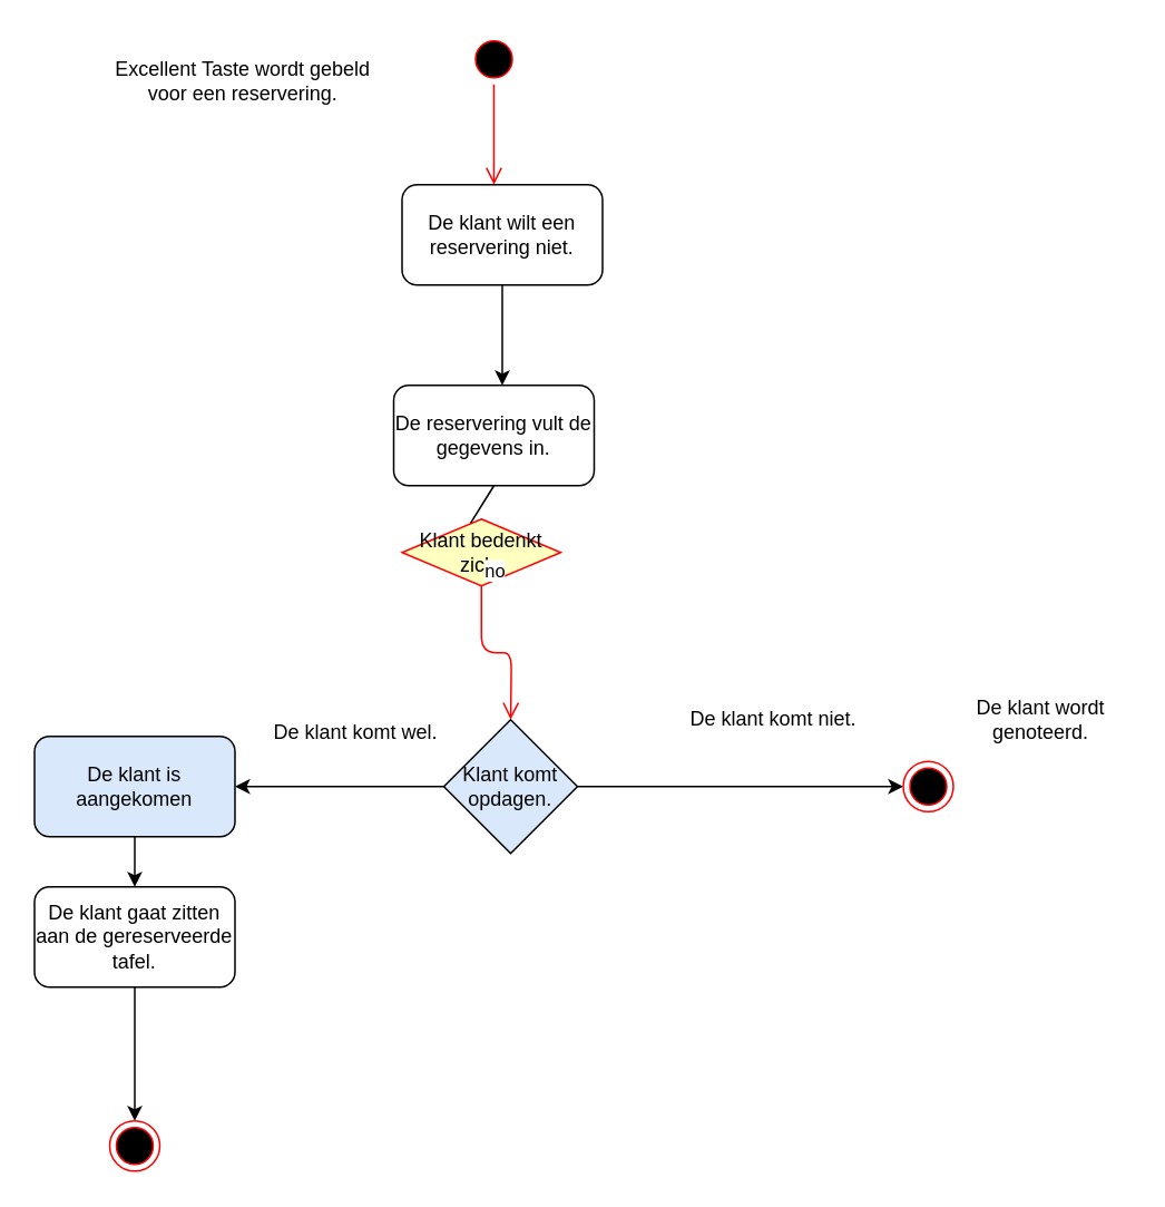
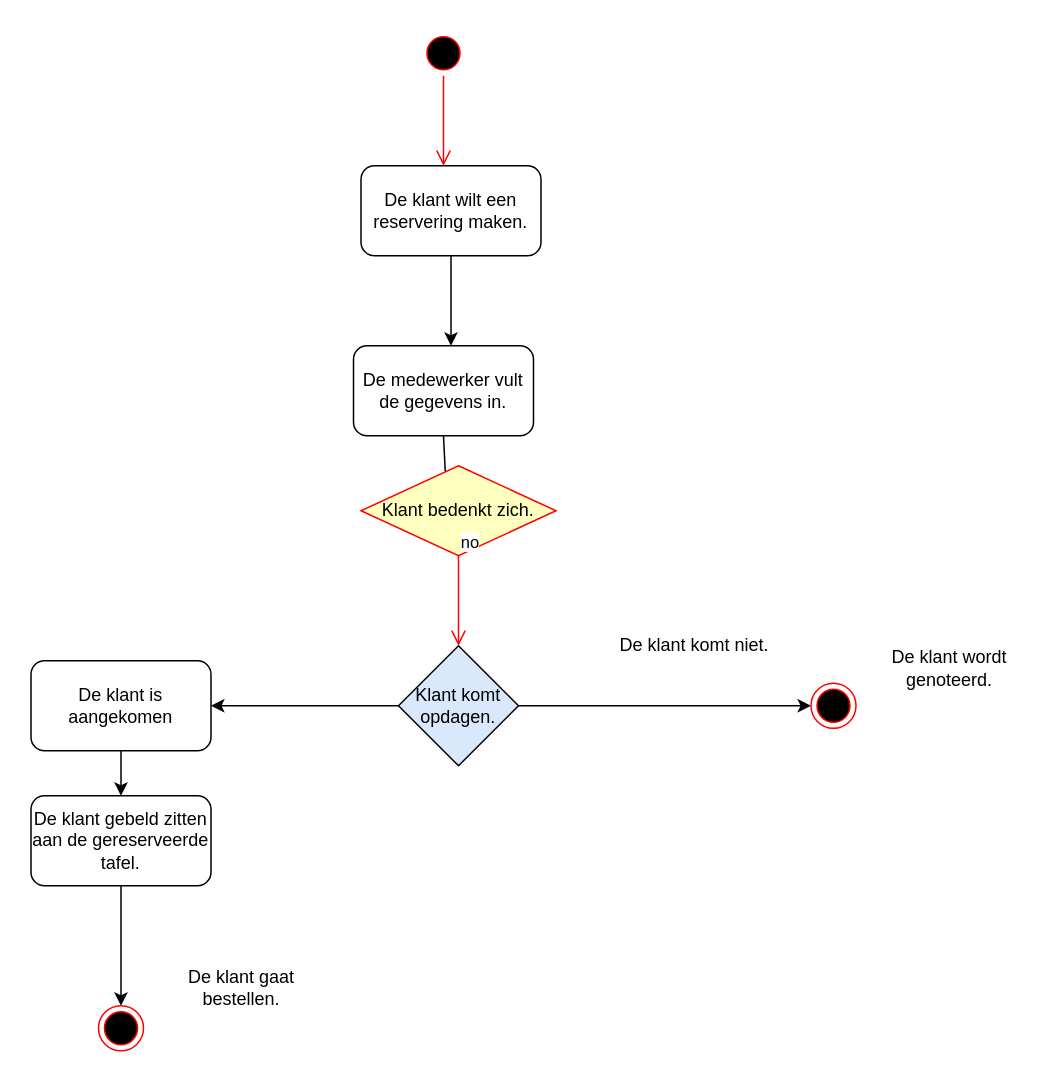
- <mxCell id="4" value="Excellent Taste wordt gebeld voor een reservering." style="text;html=1;strokeColor=none;fillColor=none;align=center;verticalAlign=middle;whiteSpace=wrap;rounded=0;" parent="1" vertex="1"><mxGeometry x="60" y="25" width="170" height="45" as="geometry" /></mxCell>
- <mxCell id="5" value="De klant wilt een reservering niet." style="rounded=1;whiteSpace=wrap;html=1;" parent="1" vertex="1"><mxGeometry x="240" y="110" width="120" height="60" as="geometry" /></mxCell>
+ <mxCell id="5" value="De klant wilt een reservering maken." style="rounded=1;whiteSpace=wrap;html=1;" parent="1" vertex="1"><mxGeometry x="240" y="110" width="120" height="60" as="geometry" /></mxCell>
- <mxCell id="7" value="De reservering vult de gegevens in." style="rounded=1;whiteSpace=wrap;html=1;" parent="1" vertex="1"><mxGeometry x="235" y="230" width="120" height="60" as="geometry" /></mxCell>
+ <mxCell id="7" value="De medewerker vult de gegevens in." style="rounded=1;whiteSpace=wrap;html=1;" parent="1" vertex="1"><mxGeometry x="235" y="230" width="120" height="60" as="geometry" /></mxCell>
- <mxCell id="8" value="Klant bedenkt zich." style="rhombus;whiteSpace=wrap;html=1;fillColor=#ffffc0;strokeColor=#ff0000;" parent="1" vertex="1"><mxGeometry x="240" y="310" width="95" height="40" as="geometry" /></mxCell>
+ <mxCell id="8" value="Klant bedenkt zich." style="rhombus;whiteSpace=wrap;html=1;fillColor=#ffffc0;strokeColor=#ff0000;" parent="1" vertex="1"><mxGeometry x="240" y="310" width="130" height="60" as="geometry" /></mxCell>
- <mxCell id="21" value="De klant wordt genoteerd." style="text;html=1;strokeColor=none;fillColor=none;align=center;verticalAlign=middle;whiteSpace=wrap;rounded=0;" parent="1" vertex="1"><mxGeometry x="570" y="402.5" width="105" height="55" as="geometry" /></mxCell>
+ <mxCell id="21" value="De klant wordt genoteerd." style="text;html=1;strokeColor=none;fillColor=none;align=center;verticalAlign=middle;whiteSpace=wrap;rounded=0;" parent="1" vertex="1"><mxGeometry x="580" y="417.5" width="105" height="55" as="geometry" /></mxCell>
- <mxCell id="22" value="De klant komt wel." style="text;html=1;strokeColor=none;fillColor=none;align=center;verticalAlign=middle;whiteSpace=wrap;rounded=0;" parent="1" vertex="1"><mxGeometry x="160" y="410" width="105" height="55" as="geometry" /></mxCell>
- <mxCell id="13" value="De klant is aangekomen" style="rounded=1;whiteSpace=wrap;html=1;fillColor=#dae8fc;" parent="1" vertex="1"><mxGeometry x="20" y="440" width="120" height="60" as="geometry" /></mxCell>
+ <mxCell id="13" value="De klant is aangekomen" style="rounded=1;whiteSpace=wrap;html=1;" parent="1" vertex="1"><mxGeometry x="20" y="440" width="120" height="60" as="geometry" /></mxCell>
- <mxCell id="15" value="De klant gaat zitten aan de gereserveerde tafel." style="rounded=1;whiteSpace=wrap;html=1;" parent="1" vertex="1"><mxGeometry x="20" y="530" width="120" height="60" as="geometry" /></mxCell>
+ <mxCell id="15" value="De klant gebeld zitten aan de gereserveerde tafel." style="rounded=1;whiteSpace=wrap;html=1;" parent="1" vertex="1"><mxGeometry x="20" y="530" width="120" height="60" as="geometry" /></mxCell>
+ <mxCell id="23" value="De klant gaat bestellen." style="text;html=1;strokeColor=none;fillColor=none;align=center;verticalAlign=middle;whiteSpace=wrap;rounded=0;" parent="1" vertex="1"><mxGeometry x="107.5" y="630" width="105" height="55" as="geometry" /></mxCell>
